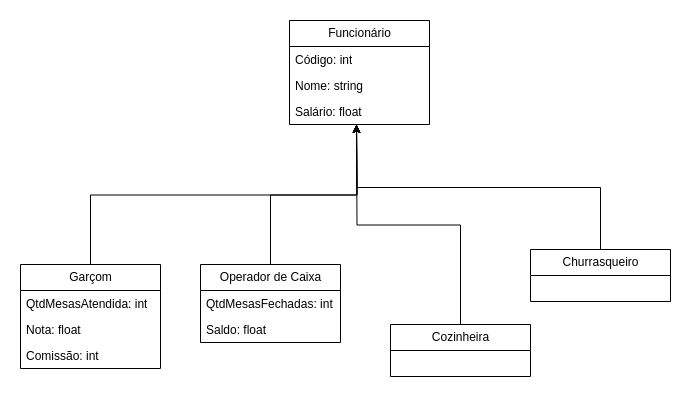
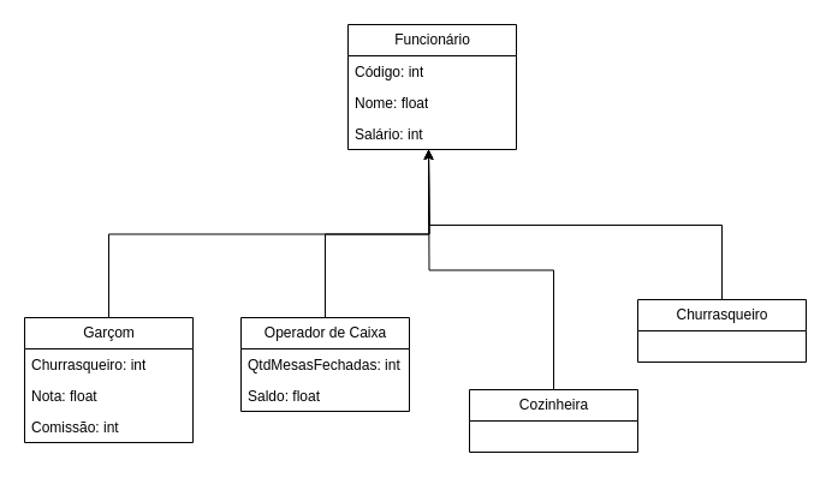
- <mxCell id="4" value="Nome: string" style="text;strokeColor=none;fillColor=none;align=left;verticalAlign=top;spacingLeft=4;spacingRight=4;overflow=hidden;rotatable=0;points=[[0,0.5],[1,0.5]];portConstraint=eastwest;html=1;" vertex="1" parent="2"><mxGeometry y="52" width="140" height="26" as="geometry" /></mxCell>
+ <mxCell id="4" value="Nome: float" style="text;strokeColor=none;fillColor=none;align=left;verticalAlign=top;spacingLeft=4;spacingRight=4;overflow=hidden;rotatable=0;points=[[0,0.5],[1,0.5]];portConstraint=eastwest;html=1;" vertex="1" parent="2"><mxGeometry y="52" width="140" height="26" as="geometry" /></mxCell>
- <mxCell id="5" value="Salário: float" style="text;strokeColor=none;fillColor=none;align=left;verticalAlign=top;spacingLeft=4;spacingRight=4;overflow=hidden;rotatable=0;points=[[0,0.5],[1,0.5]];portConstraint=eastwest;html=1;" vertex="1" parent="2"><mxGeometry y="78" width="140" height="26" as="geometry" /></mxCell>
+ <mxCell id="5" value="Salário: int" style="text;strokeColor=none;fillColor=none;align=left;verticalAlign=top;spacingLeft=4;spacingRight=4;overflow=hidden;rotatable=0;points=[[0,0.5],[1,0.5]];portConstraint=eastwest;html=1;" vertex="1" parent="2"><mxGeometry y="78" width="140" height="26" as="geometry" /></mxCell>
- <mxCell id="8" value="QtdMesasAtendida: int" style="text;strokeColor=none;fillColor=none;align=left;verticalAlign=top;spacingLeft=4;spacingRight=4;overflow=hidden;rotatable=0;points=[[0,0.5],[1,0.5]];portConstraint=eastwest;html=1;" vertex="1" parent="7"><mxGeometry y="26" width="140" height="26" as="geometry" /></mxCell>
+ <mxCell id="8" value="Churrasqueiro: int" style="text;strokeColor=none;fillColor=none;align=left;verticalAlign=top;spacingLeft=4;spacingRight=4;overflow=hidden;rotatable=0;points=[[0,0.5],[1,0.5]];portConstraint=eastwest;html=1;" vertex="1" parent="7"><mxGeometry y="26" width="140" height="26" as="geometry" /></mxCell>
